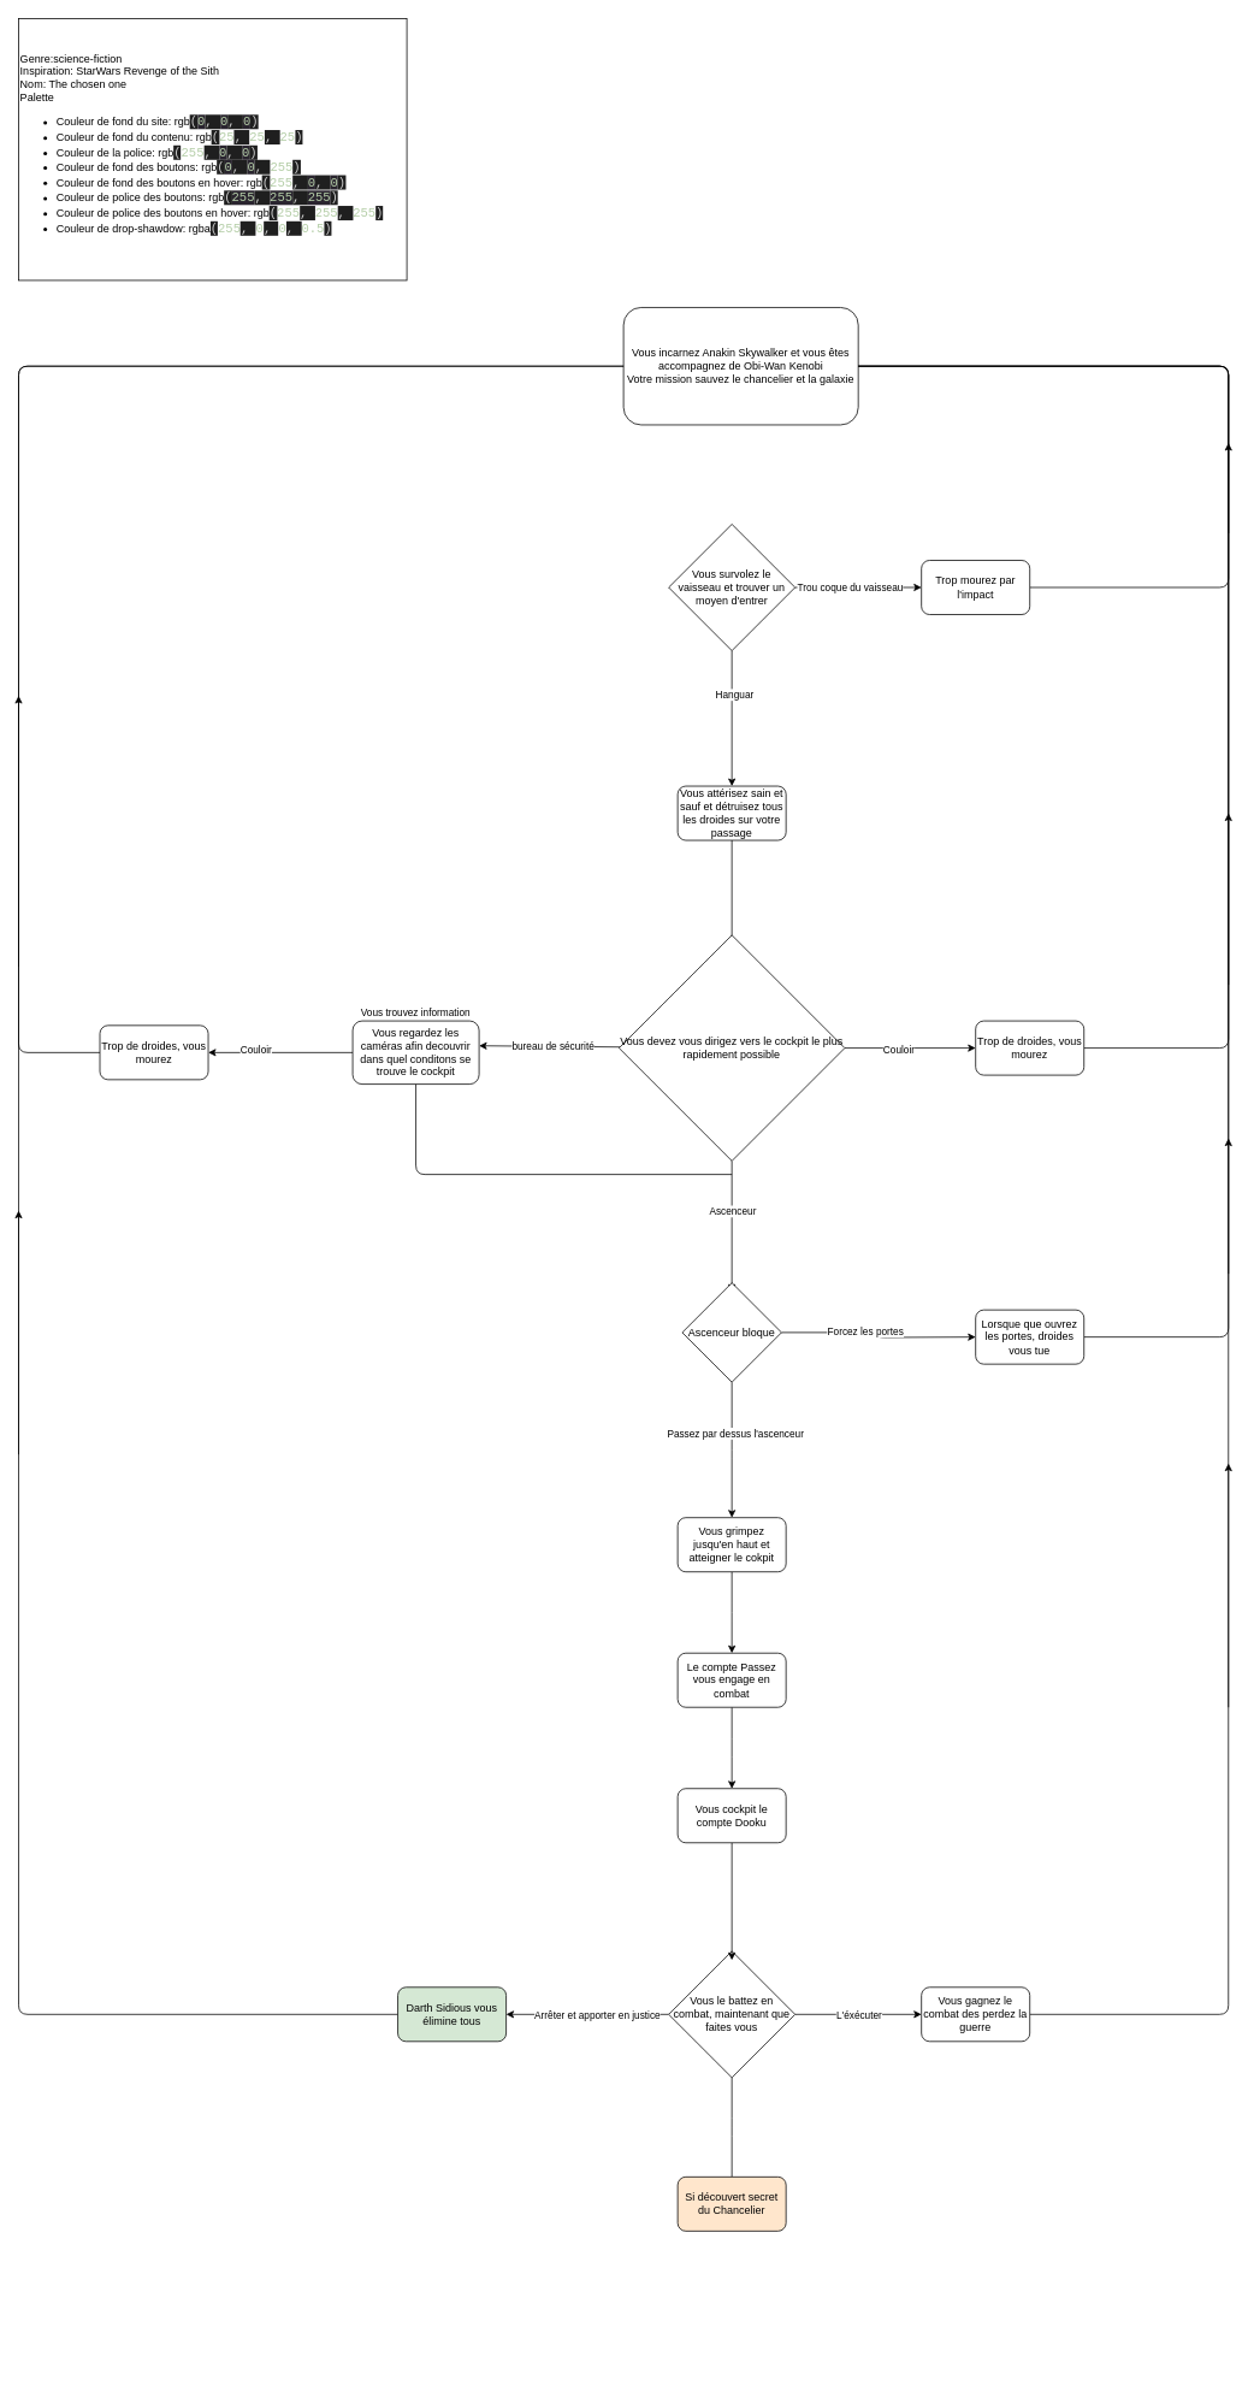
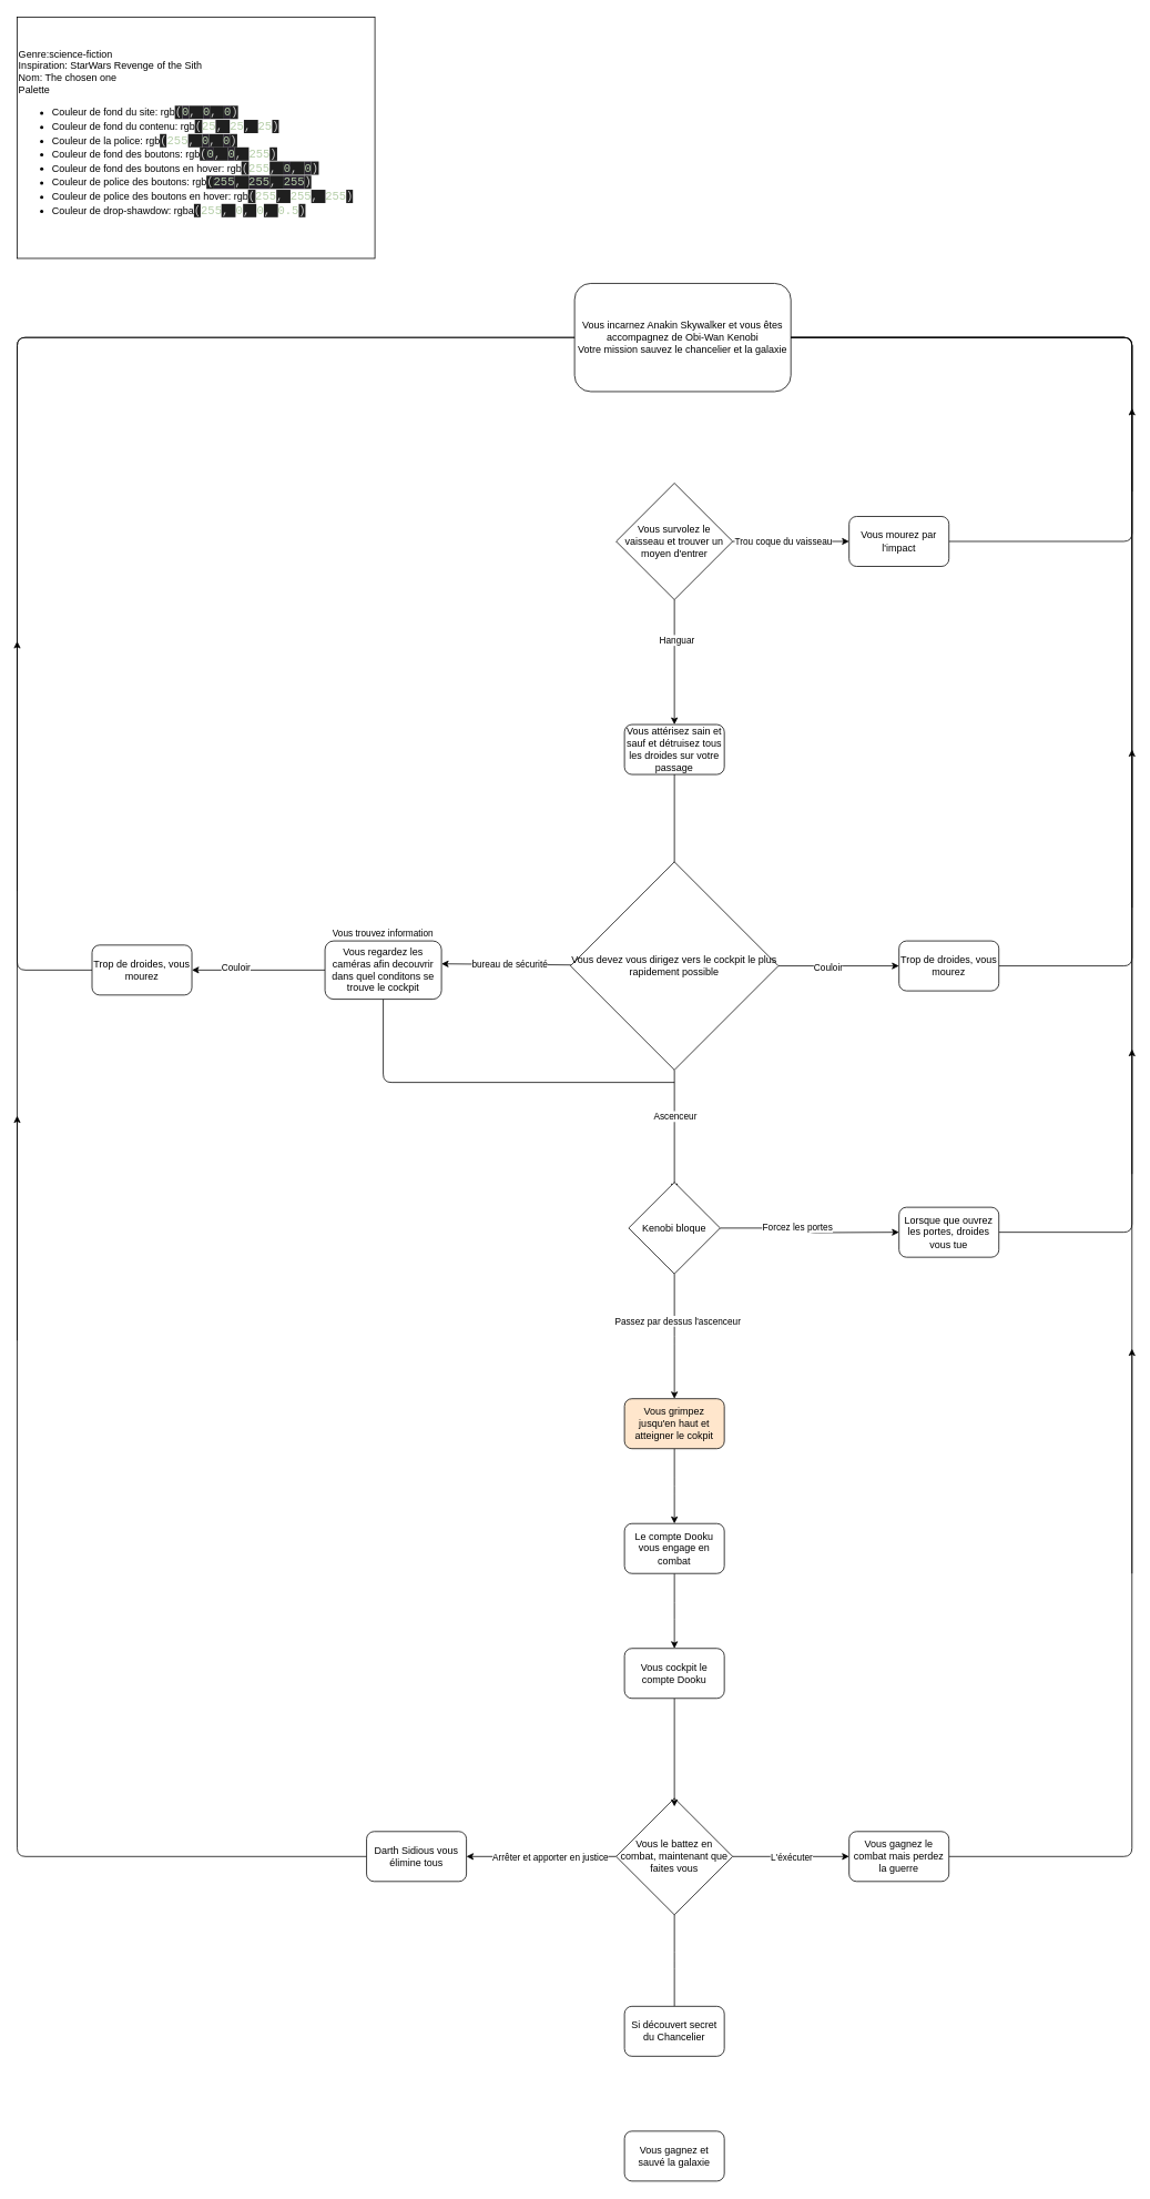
- <mxCell id="11" value="Trop mourez par l'impact" style="rounded=1;whiteSpace=wrap;html=1;" parent="1" vertex="1"><mxGeometry x="1020" y="620" width="120" height="60" as="geometry" /></mxCell>
+ <mxCell id="11" value="Vous mourez par l'impact" style="rounded=1;whiteSpace=wrap;html=1;" parent="1" vertex="1"><mxGeometry x="1020" y="620" width="120" height="60" as="geometry" /></mxCell>
- <mxCell id="32" value="Ascenceur bloque" style="rhombus;whiteSpace=wrap;html=1;" parent="1" vertex="1"><mxGeometry x="755" y="1420" width="110" height="110" as="geometry" /></mxCell>
+ <mxCell id="32" value="Kenobi bloque" style="rhombus;whiteSpace=wrap;html=1;" parent="1" vertex="1"><mxGeometry x="755" y="1420" width="110" height="110" as="geometry" /></mxCell>
- <mxCell id="36" value="Vous grimpez jusqu'en haut et atteigner le cokpit" style="rounded=1;whiteSpace=wrap;html=1;" parent="1" vertex="1"><mxGeometry x="750" y="1680" width="120" height="60" as="geometry" /></mxCell>
+ <mxCell id="36" value="Vous grimpez jusqu'en haut et atteigner le cokpit" style="rounded=1;whiteSpace=wrap;html=1;fillColor=#ffe6cc;" parent="1" vertex="1"><mxGeometry x="750" y="1680" width="120" height="60" as="geometry" /></mxCell>
- <mxCell id="38" value="Le compte Passez vous engage en combat" style="rounded=1;whiteSpace=wrap;html=1;" parent="1" vertex="1"><mxGeometry x="750" y="1830" width="120" height="60" as="geometry" /></mxCell>
+ <mxCell id="38" value="Le compte Dooku vous engage en combat" style="rounded=1;whiteSpace=wrap;html=1;" parent="1" vertex="1"><mxGeometry x="750" y="1830" width="120" height="60" as="geometry" /></mxCell>
- <mxCell id="48" value="Darth Sidious vous élimine tous" style="rounded=1;whiteSpace=wrap;html=1;fillColor=#d5e8d4;" parent="1" vertex="1"><mxGeometry x="440" y="2200" width="120" height="60" as="geometry" /></mxCell>
+ <mxCell id="48" value="Darth Sidious vous élimine tous" style="rounded=1;whiteSpace=wrap;html=1;" parent="1" vertex="1"><mxGeometry x="440" y="2200" width="120" height="60" as="geometry" /></mxCell>
- <mxCell id="46" value="Vous gagnez le combat des perdez la guerre" style="rounded=1;whiteSpace=wrap;html=1;" parent="1" vertex="1"><mxGeometry x="1020" y="2200" width="120" height="60" as="geometry" /></mxCell>
+ <mxCell id="46" value="Vous gagnez le combat mais perdez la guerre" style="rounded=1;whiteSpace=wrap;html=1;" parent="1" vertex="1"><mxGeometry x="1020" y="2200" width="120" height="60" as="geometry" /></mxCell>
- <mxCell id="49" value="Si découvert secret du Chancelier" style="rounded=1;whiteSpace=wrap;html=1;fillColor=#ffe6cc;" parent="1" vertex="1"><mxGeometry x="750" y="2410" width="120" height="60" as="geometry" /></mxCell>
+ <mxCell id="49" value="Si découvert secret du Chancelier" style="rounded=1;whiteSpace=wrap;html=1;" parent="1" vertex="1"><mxGeometry x="750" y="2410" width="120" height="60" as="geometry" /></mxCell>
+ <mxCell id="50" value="Vous gagnez et sauvé la galaxie" style="rounded=1;whiteSpace=wrap;html=1;" parent="1" vertex="1"><mxGeometry x="750" y="2560" width="120" height="60" as="geometry" /></mxCell>
